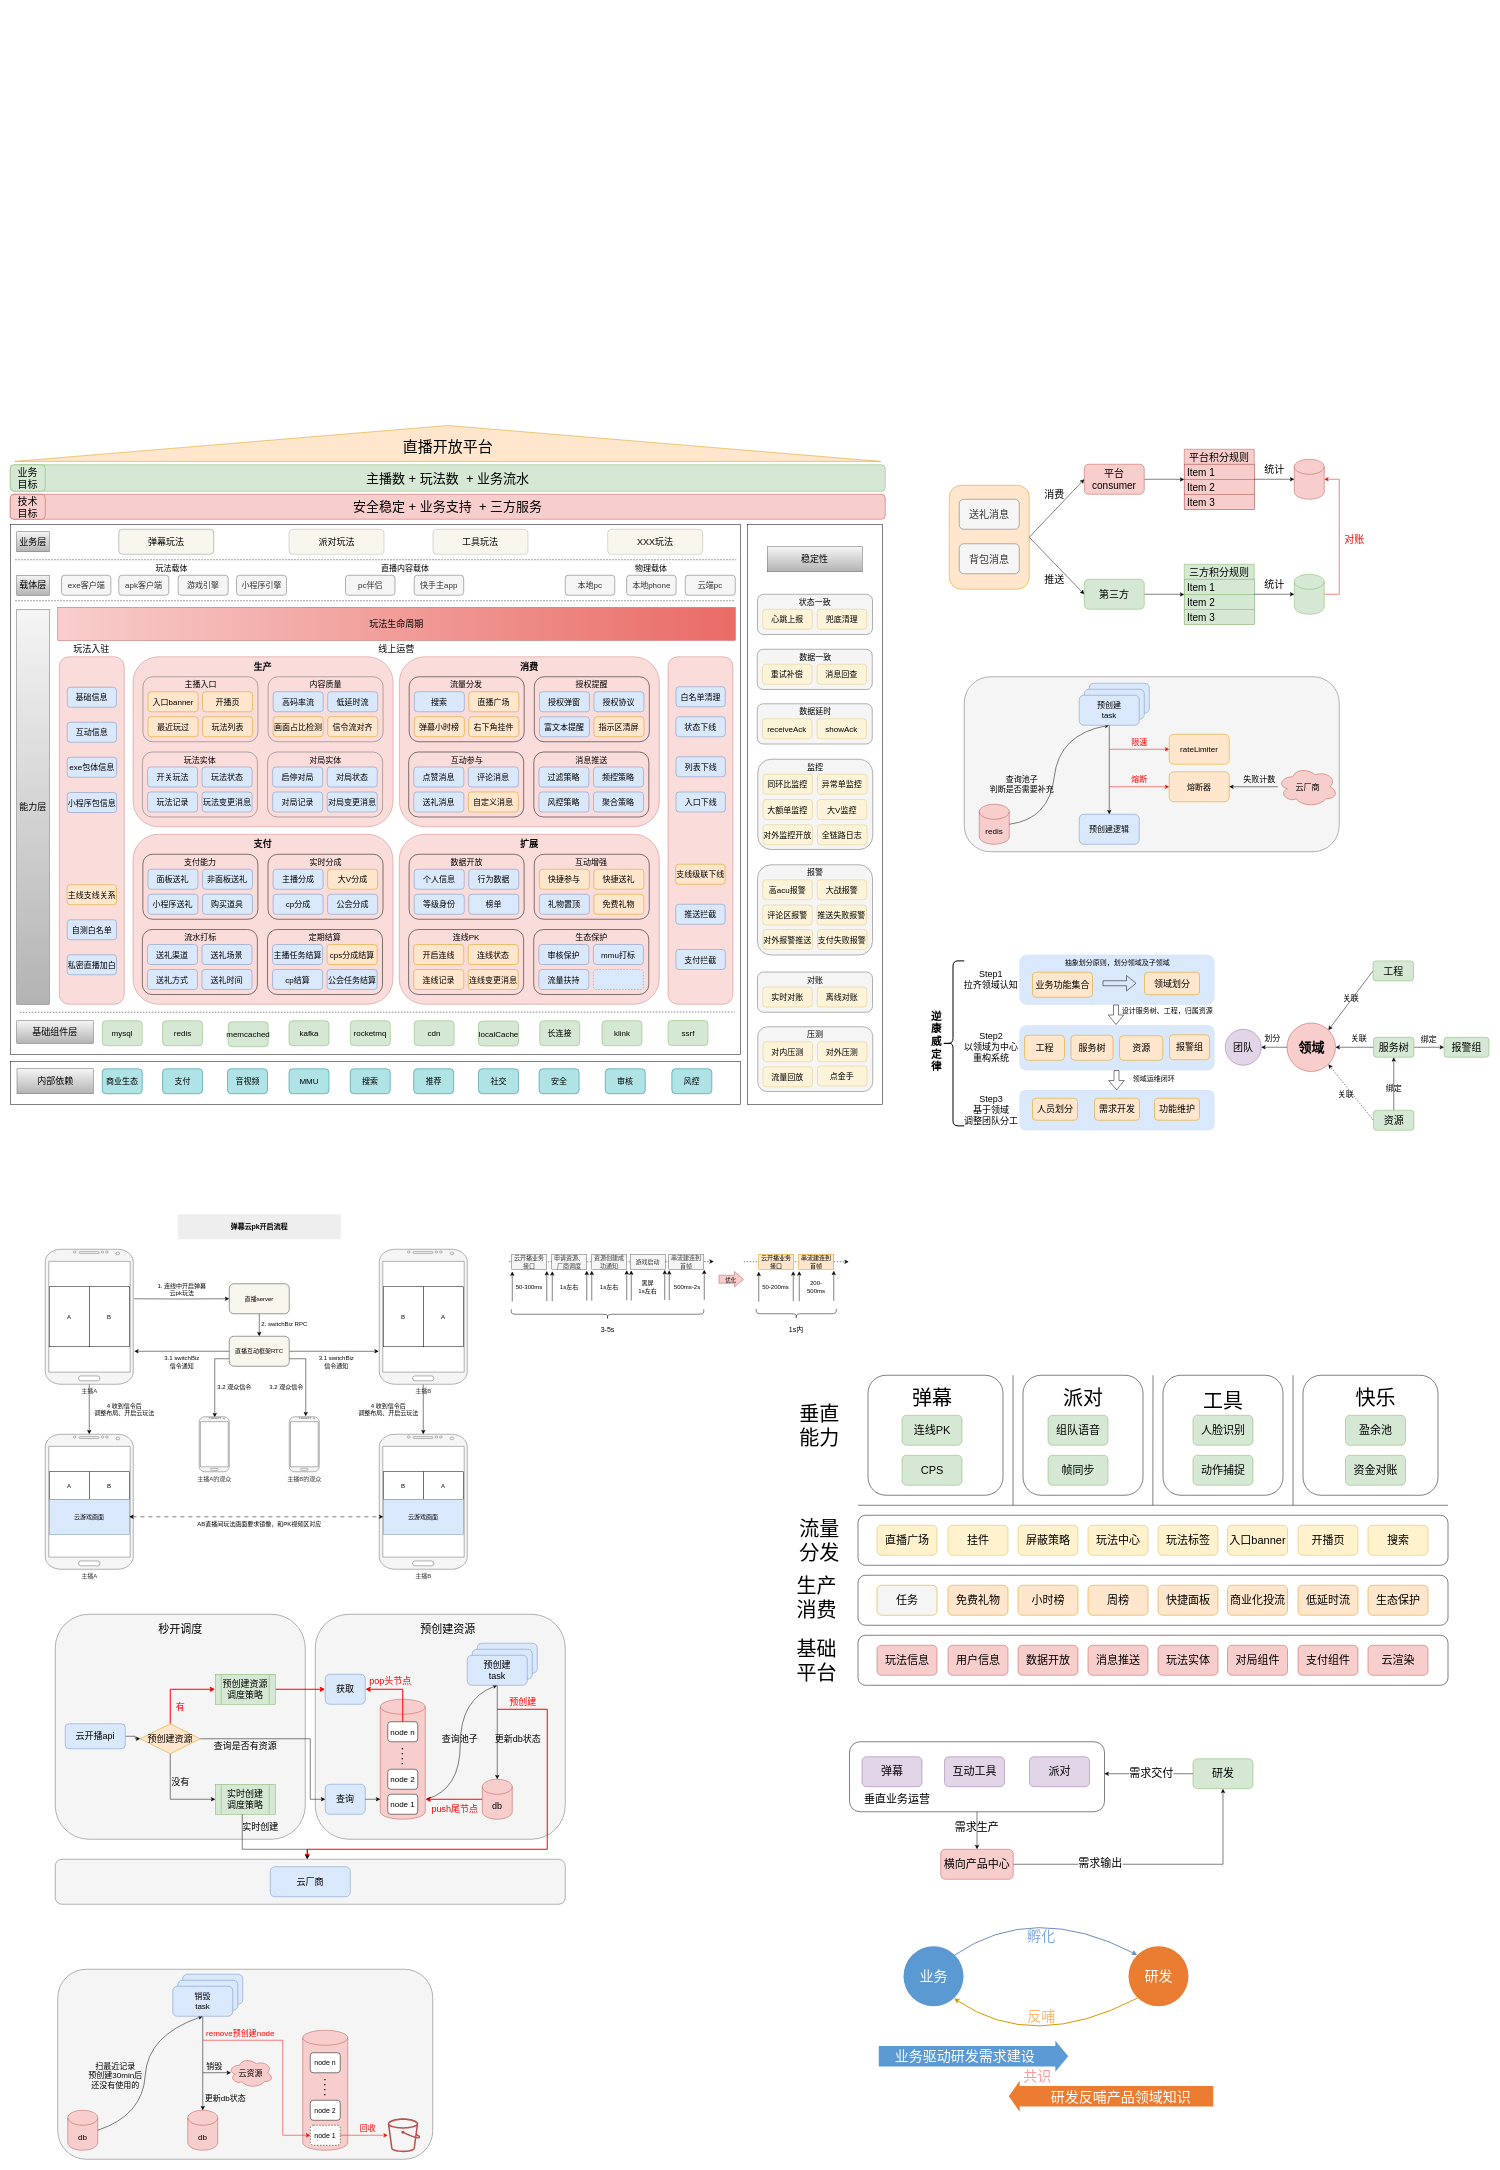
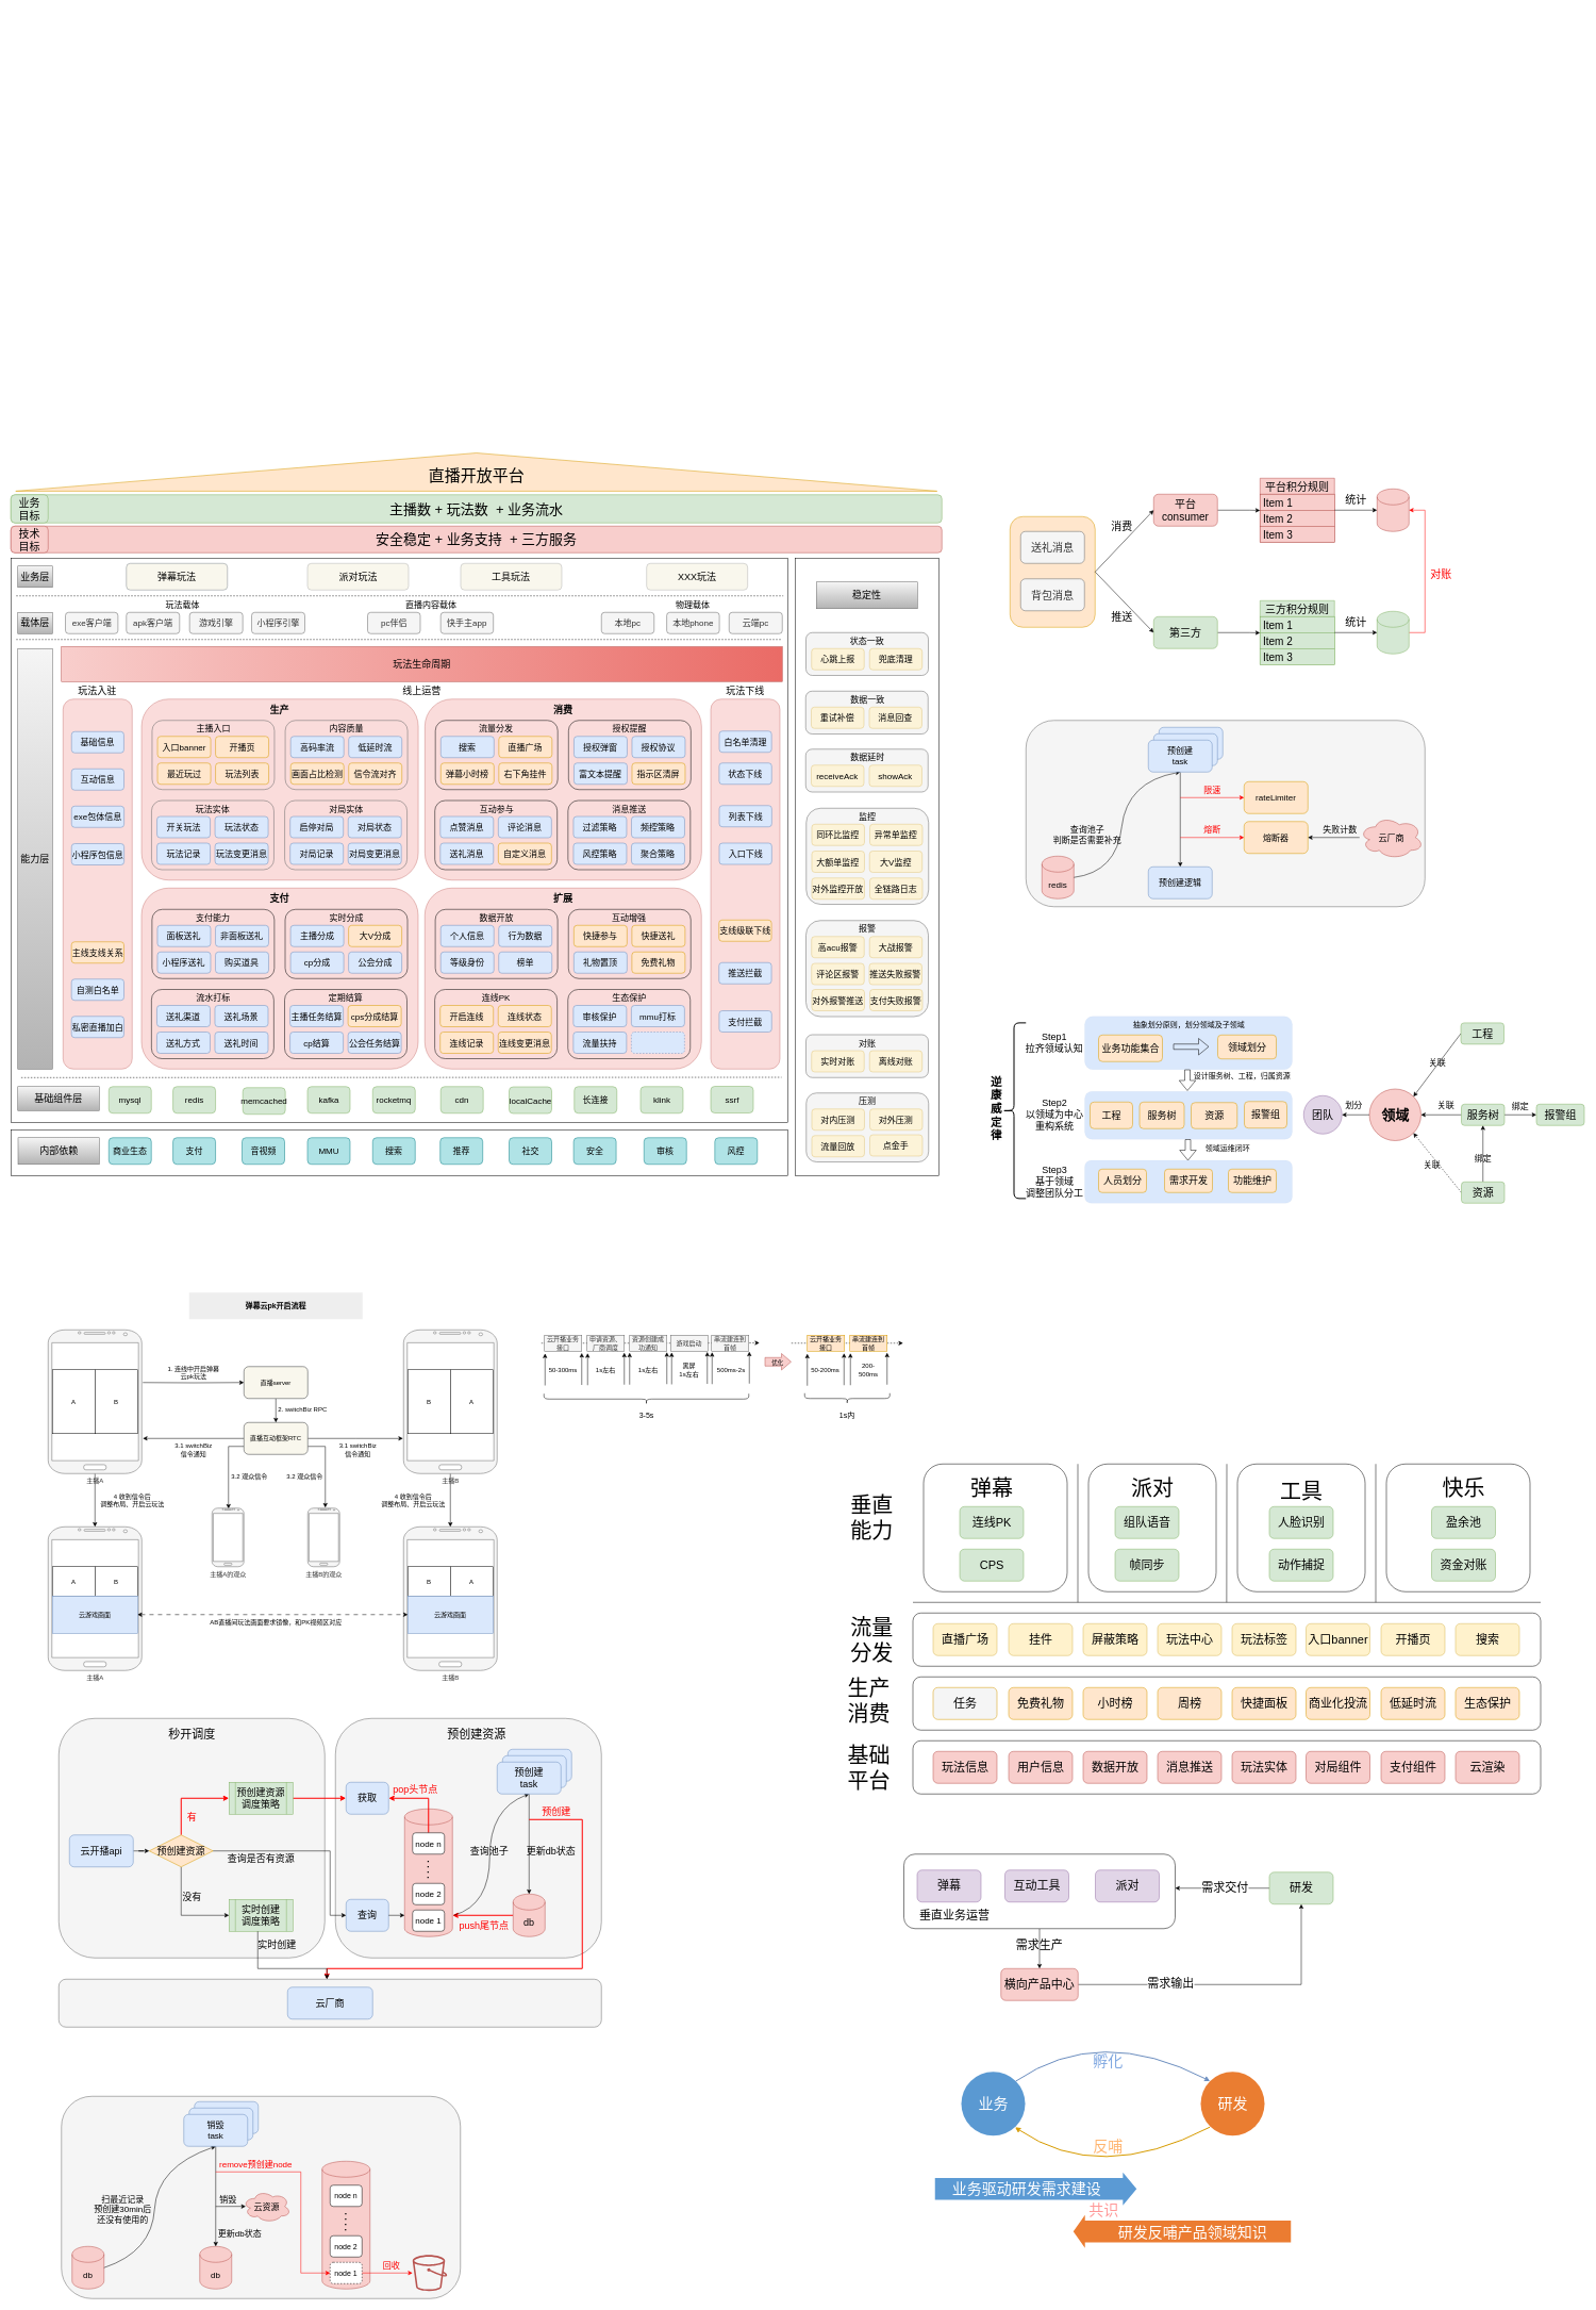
+ <mxCell id="157" value="玩法下线" style="text;html=1;strokeColor=none;fillColor=none;align=center;verticalAlign=middle;whiteSpace=wrap;rounded=0;fontSize=18;fontStyle=0" vertex="1" parent="1"><mxGeometry x="1363.36" y="1283" width="75" height="30" as="geometry" /></mxCell>
- <mxCell id="310" value="云开播api" style="rounded=1;whiteSpace=wrap;html=1;fillColor=#dae8fc;strokeColor=#6c8ebf;fontSize=18;" vertex="1" parent="1"><mxGeometry x="130" y="3447" width="120" height="50" as="geometry" /></mxCell>
+ <mxCell id="310" value="云开播api" style="rounded=1;whiteSpace=wrap;html=1;fillColor=#dae8fc;strokeColor=#6c8ebf;fontSize=18;" vertex="1" parent="1"><mxGeometry x="130" y="3447" width="120" height="60" as="geometry" /></mxCell>
